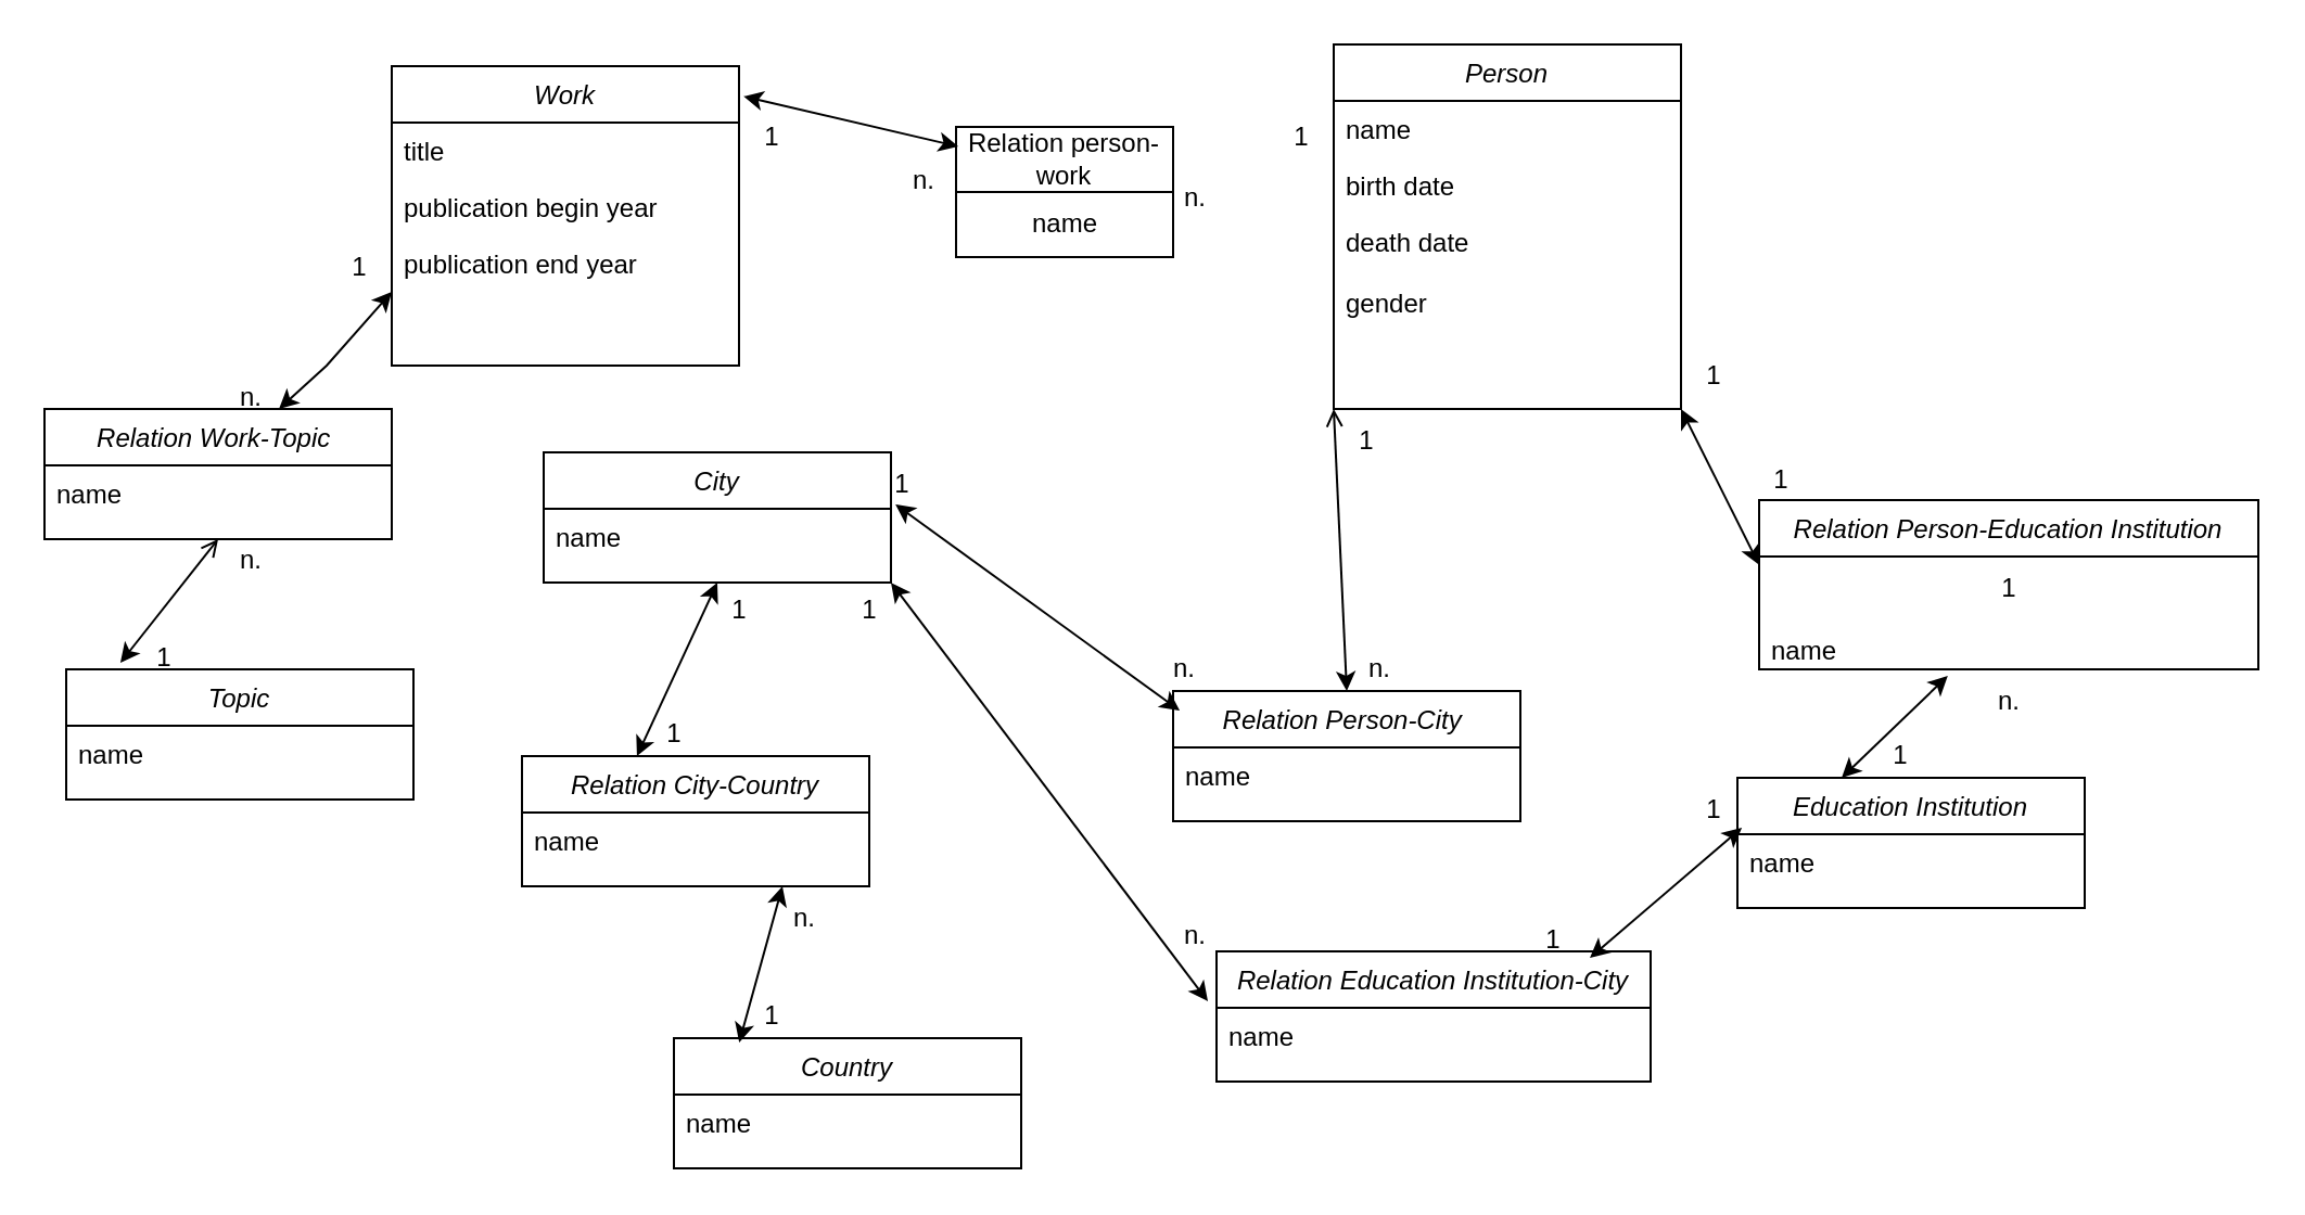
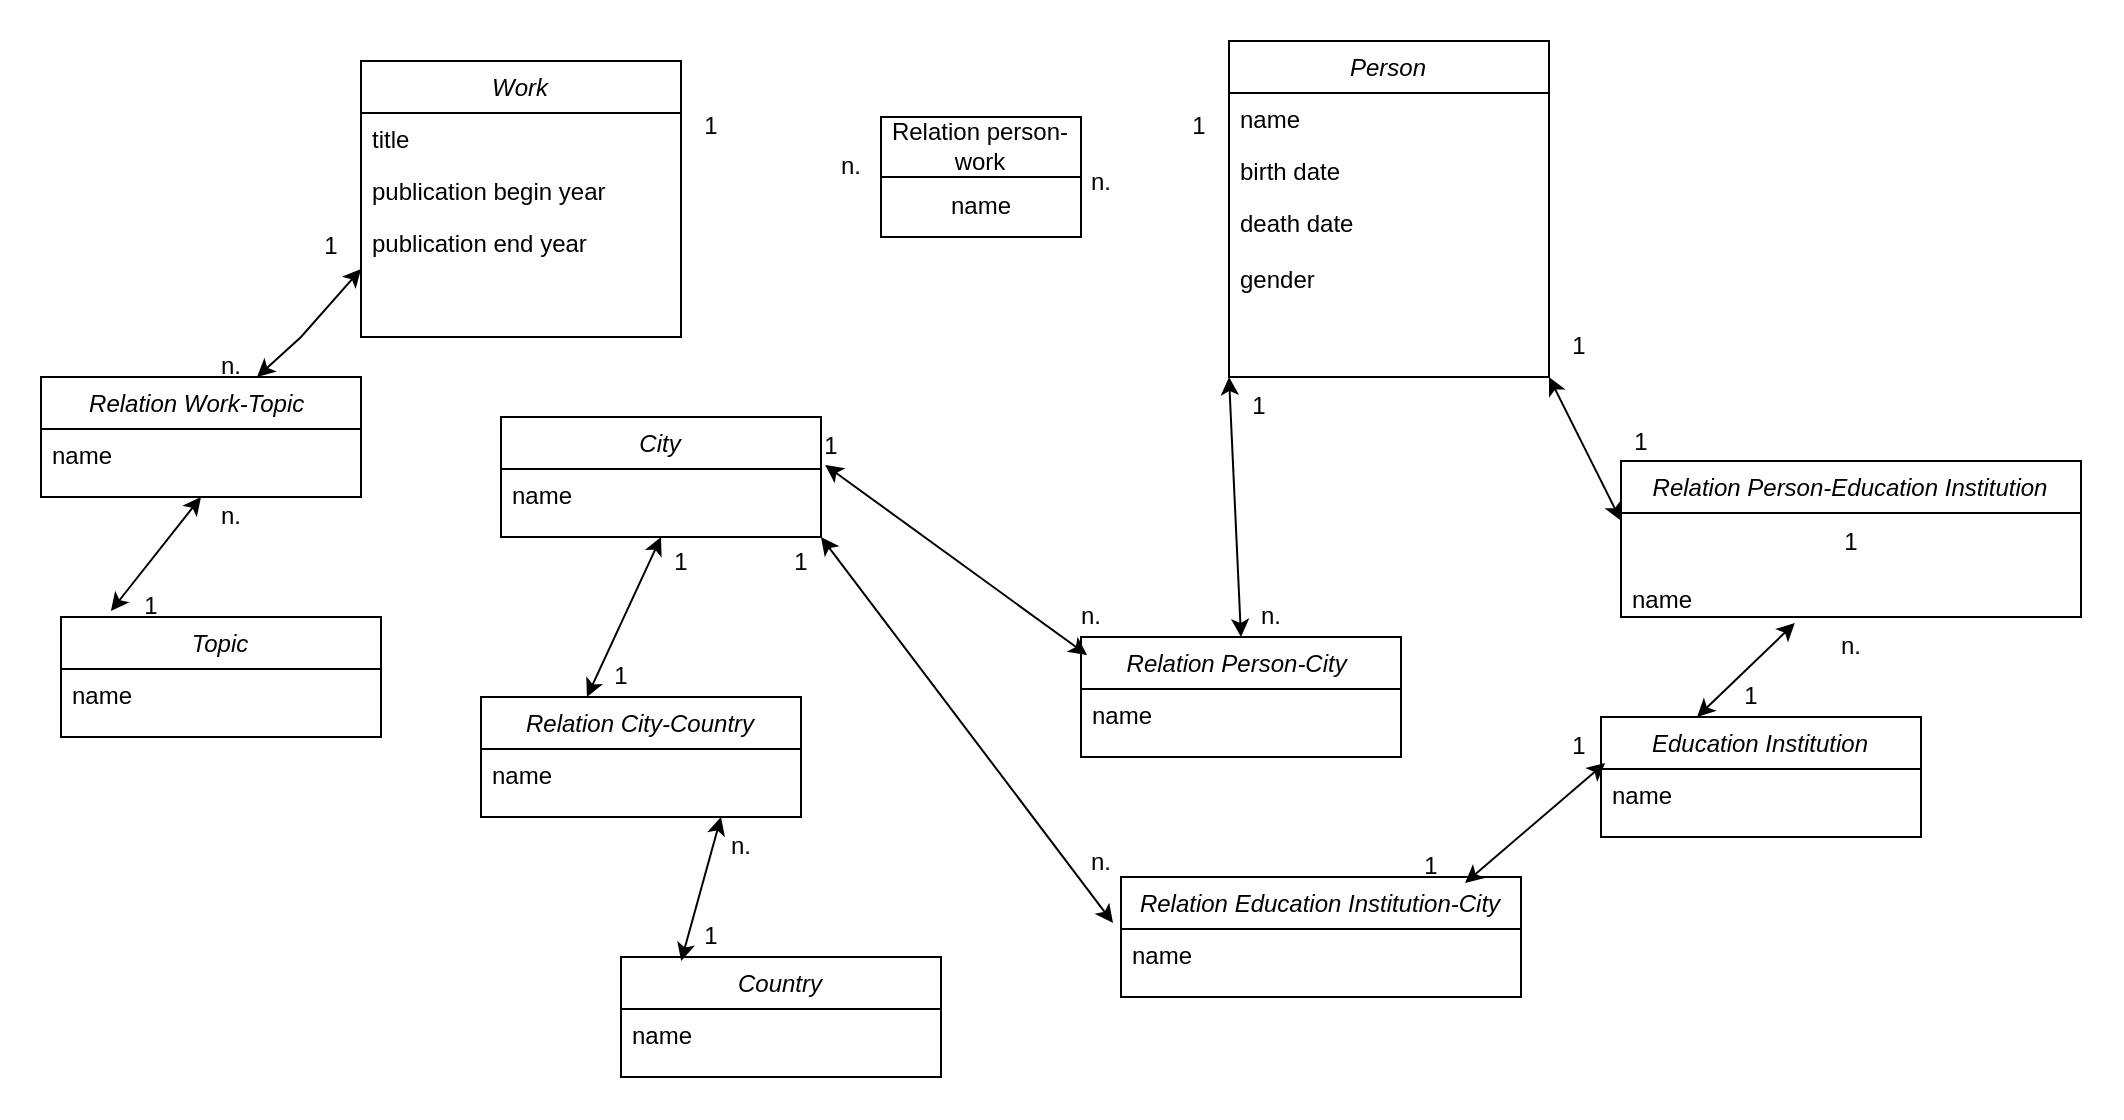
- <mxCell id="40" value="" style="endArrow=classic;startArrow=classic;html=1;rounded=0;entryX=0.01;entryY=0.15;entryDx=0;entryDy=0;entryPerimeter=0;exitX=1.013;exitY=0.101;exitDx=0;exitDy=0;exitPerimeter=0;" parent="1" source="8" target="6" edge="1"><mxGeometry width="50" height="50" relative="1" as="geometry"><mxPoint x="400" y="118" as="sourcePoint" /><mxPoint x="450" y="68" as="targetPoint" /></mxGeometry></mxCell>
- <mxCell id="41" value="" style="endArrow=open;startArrow=classic;html=1;rounded=0;exitX=0.5;exitY=0;exitDx=0;exitDy=0;entryX=0;entryY=1;entryDx=0;entryDy=0;" parent="1" source="24" target="2" edge="1"><mxGeometry width="50" height="50" relative="1" as="geometry"><mxPoint x="595" y="248" as="sourcePoint" /><mxPoint x="660" y="188" as="targetPoint" /></mxGeometry></mxCell>
+ <mxCell id="41" value="" style="endArrow=classic;startArrow=classic;html=1;rounded=0;exitX=0.5;exitY=0;exitDx=0;exitDy=0;entryX=0;entryY=1;entryDx=0;entryDy=0;" parent="1" source="24" target="2" edge="1"><mxGeometry width="50" height="50" relative="1" as="geometry"><mxPoint x="595" y="248" as="sourcePoint" /><mxPoint x="660" y="188" as="targetPoint" /></mxGeometry></mxCell>
- <mxCell id="17" value="" style="endArrow=open;startArrow=classic;html=1;rounded=0;exitX=0.156;exitY=-0.05;exitDx=0;exitDy=0;exitPerimeter=0;entryX=0.5;entryY=1;entryDx=0;entryDy=0;" parent="1" source="12" target="14" edge="1"><mxGeometry width="50" height="50" relative="1" as="geometry"><mxPoint x="40" y="298" as="sourcePoint" /><mxPoint x="70" y="248" as="targetPoint" /></mxGeometry></mxCell>
+ <mxCell id="17" value="" style="endArrow=classic;startArrow=classic;html=1;rounded=0;exitX=0.156;exitY=-0.05;exitDx=0;exitDy=0;exitPerimeter=0;entryX=0.5;entryY=1;entryDx=0;entryDy=0;" parent="1" source="12" target="14" edge="1"><mxGeometry width="50" height="50" relative="1" as="geometry"><mxPoint x="40" y="298" as="sourcePoint" /><mxPoint x="70" y="248" as="targetPoint" /></mxGeometry></mxCell>
